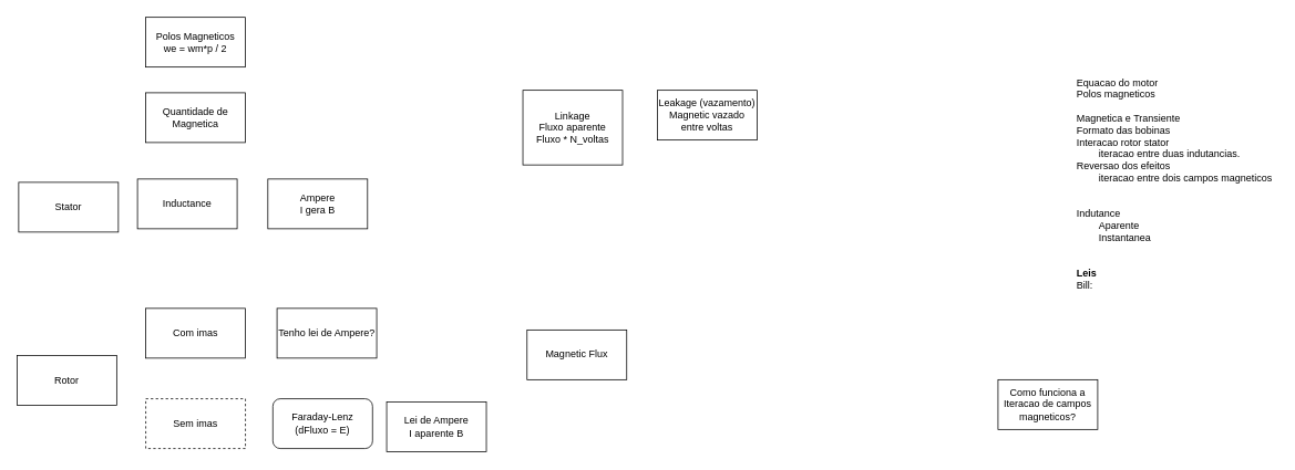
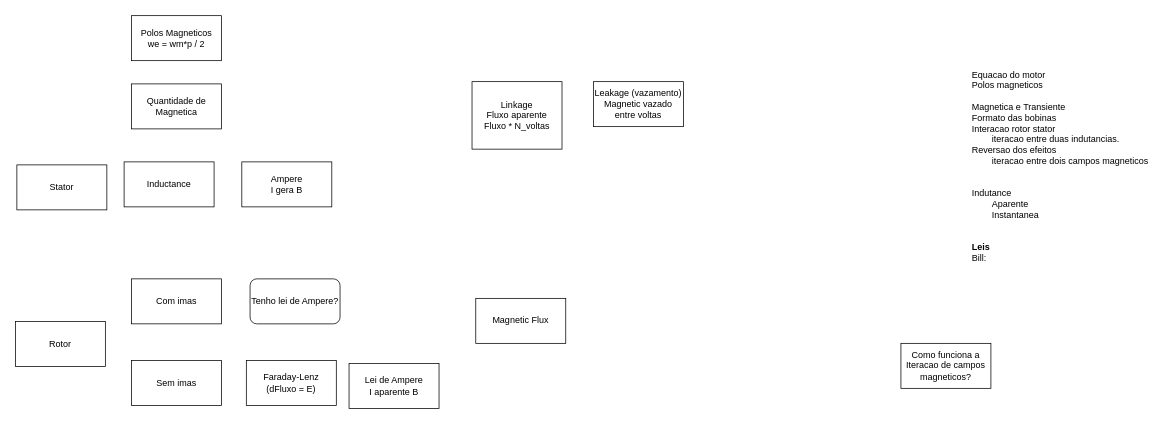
- <mxCell id="16" value="Tenho lei de Ampere?" style="whiteSpace=wrap;html=1;" vertex="1" parent="1"><mxGeometry x="333" y="371" width="120" height="60" as="geometry" /></mxCell>
+ <mxCell id="16" value="Tenho lei de Ampere?" style="whiteSpace=wrap;html=1;rounded=1;" vertex="1" parent="1"><mxGeometry x="333" y="371" width="120" height="60" as="geometry" /></mxCell>
- <mxCell id="12" value="Sem imas" style="whiteSpace=wrap;html=1;dashed=1;" vertex="1" parent="1"><mxGeometry x="175" y="480" width="120" height="60" as="geometry" /></mxCell>
+ <mxCell id="12" value="Sem imas" style="whiteSpace=wrap;html=1;" vertex="1" parent="1"><mxGeometry x="175" y="480" width="120" height="60" as="geometry" /></mxCell>
- <mxCell id="7" value="&lt;div&gt;Faraday-Lenz&lt;/div&gt;&lt;div&gt;(dFluxo = E)&lt;br&gt;&lt;/div&gt;" style="whiteSpace=wrap;html=1;rounded=1;" vertex="1" parent="1"><mxGeometry x="328" y="480" width="120" height="60" as="geometry" /></mxCell>
+ <mxCell id="7" value="&lt;div&gt;Faraday-Lenz&lt;/div&gt;&lt;div&gt;(dFluxo = E)&lt;br&gt;&lt;/div&gt;" style="whiteSpace=wrap;html=1;" vertex="1" parent="1"><mxGeometry x="328" y="480" width="120" height="60" as="geometry" /></mxCell>
